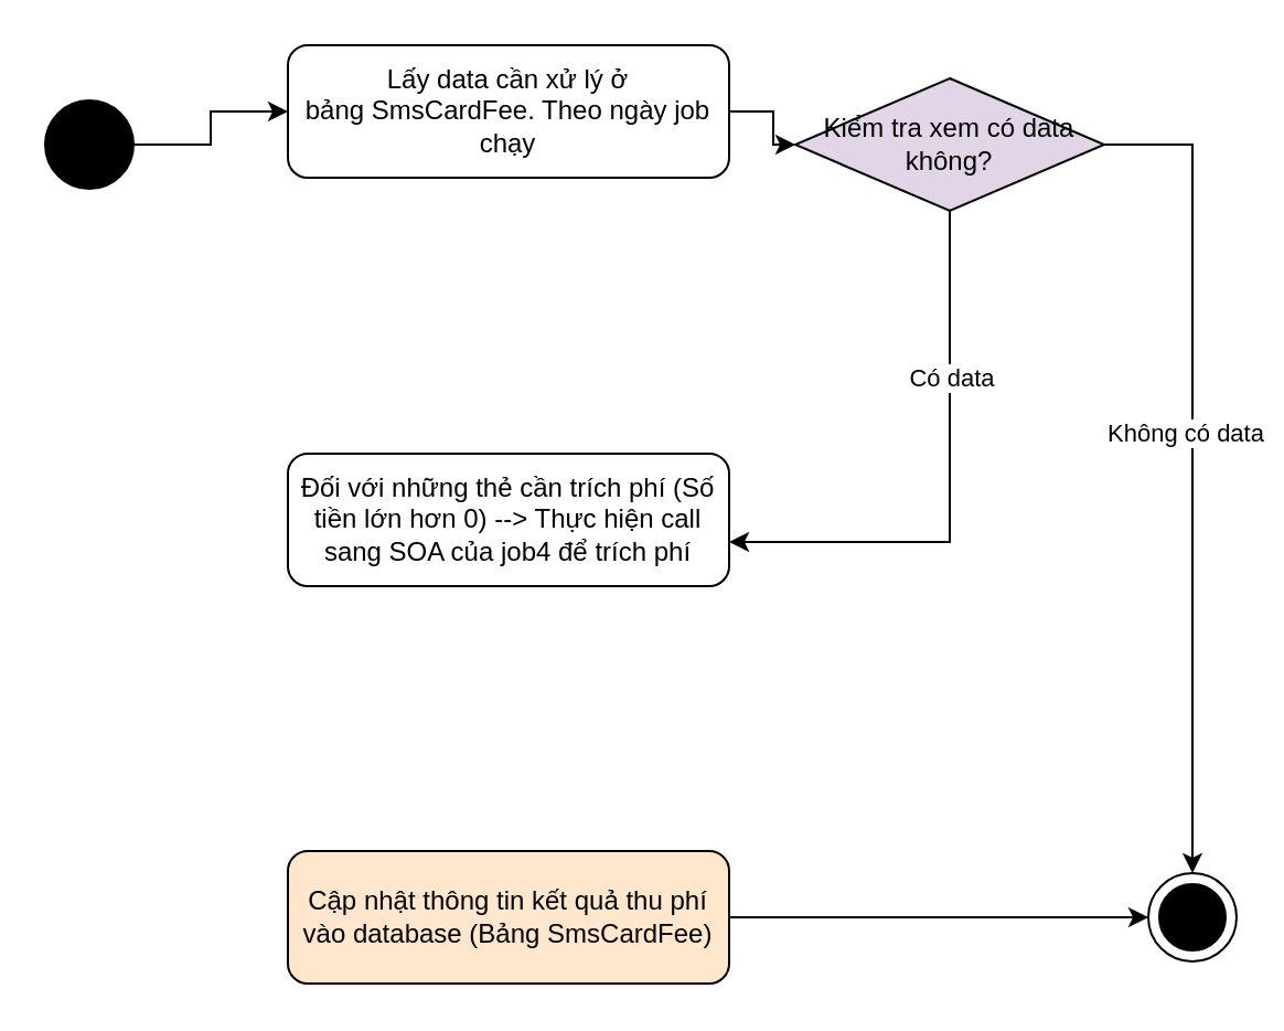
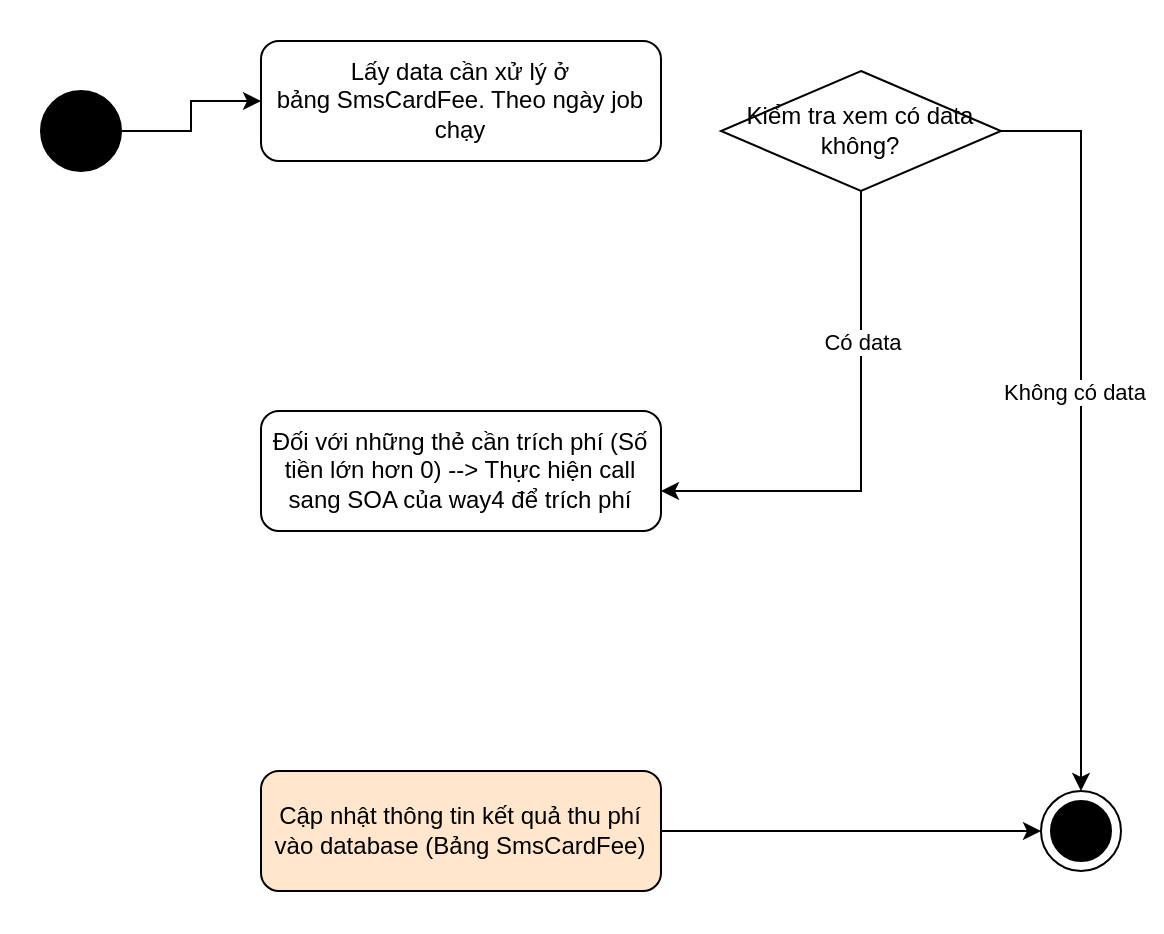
- <mxCell id="5" style="edgeStyle=orthogonalEdgeStyle;rounded=0;orthogonalLoop=1;jettySize=auto;html=1;" parent="1" source="6" target="11" edge="1"><mxGeometry relative="1" as="geometry" /></mxCell>
- <mxCell id="11" value="Kiểm tra xem có data không?" style="rhombus;whiteSpace=wrap;html=1;fillColor=#e1d5e7;" parent="1" vertex="1"><mxGeometry x="360" y="35" width="140" height="60" as="geometry" /></mxCell>
+ <mxCell id="11" value="Kiểm tra xem có data không?" style="rhombus;whiteSpace=wrap;html=1;" parent="1" vertex="1"><mxGeometry x="360" y="35" width="140" height="60" as="geometry" /></mxCell>
- <mxCell id="12" value="Đối với những thẻ cần trích phí (Số tiền lớn hơn 0) --&amp;gt; Thực hiện call sang SOA của job4 để trích phí" style="rounded=1;whiteSpace=wrap;html=1;" parent="1" vertex="1"><mxGeometry x="130" y="205" width="200" height="60" as="geometry" /></mxCell>
+ <mxCell id="12" value="Đối với những thẻ cần trích phí (Số tiền lớn hơn 0) --&amp;gt; Thực hiện call sang SOA của way4 để trích phí" style="rounded=1;whiteSpace=wrap;html=1;" parent="1" vertex="1"><mxGeometry x="130" y="205" width="200" height="60" as="geometry" /></mxCell>
